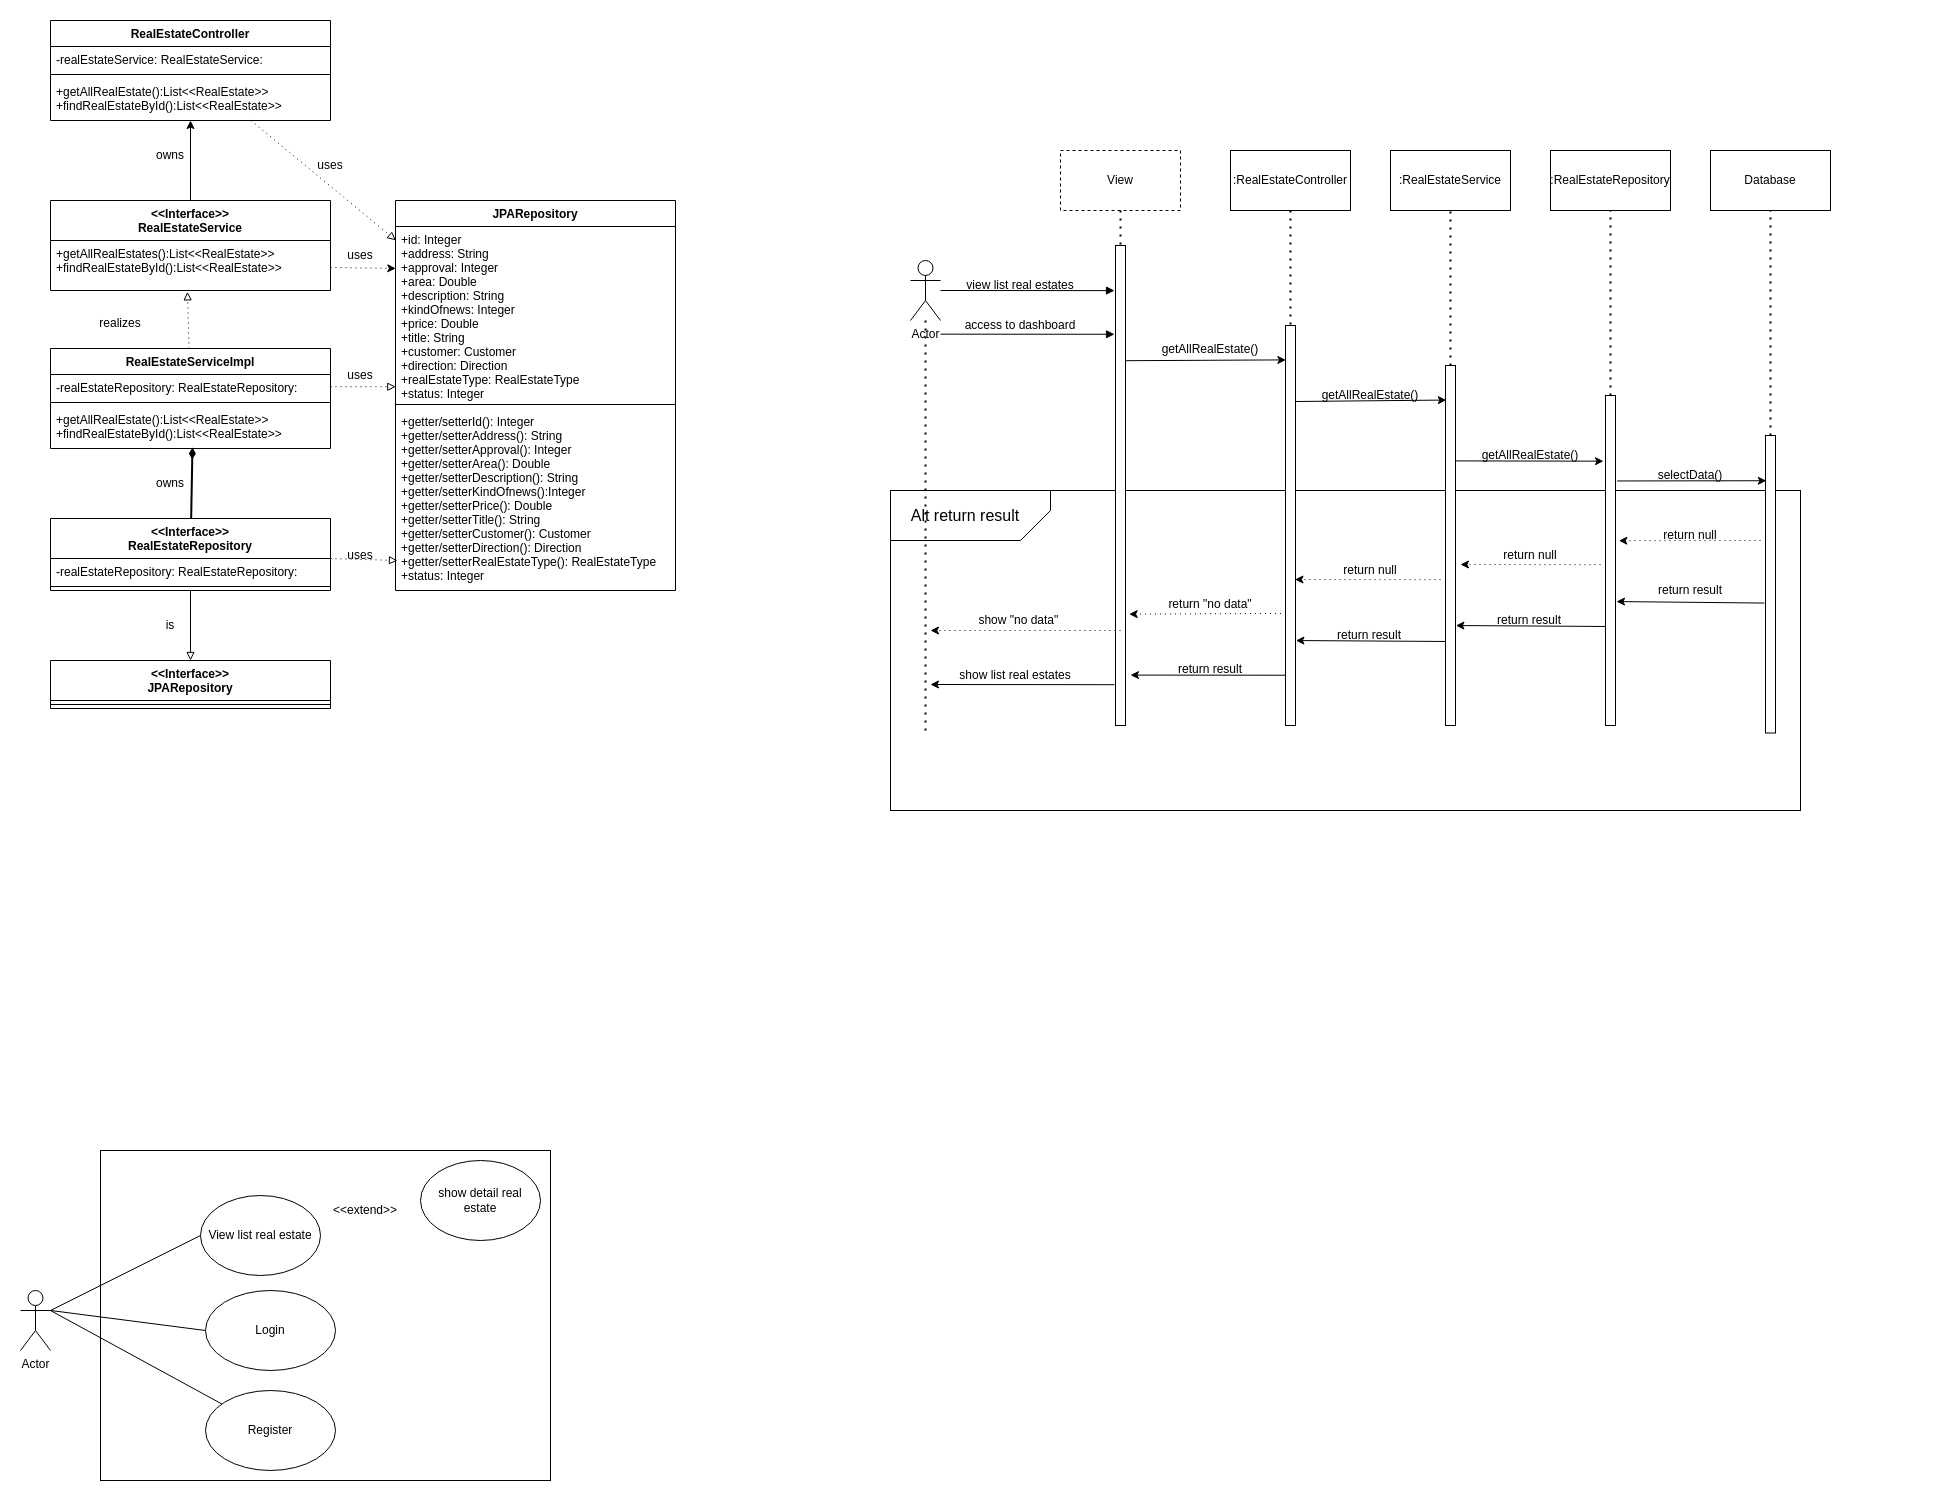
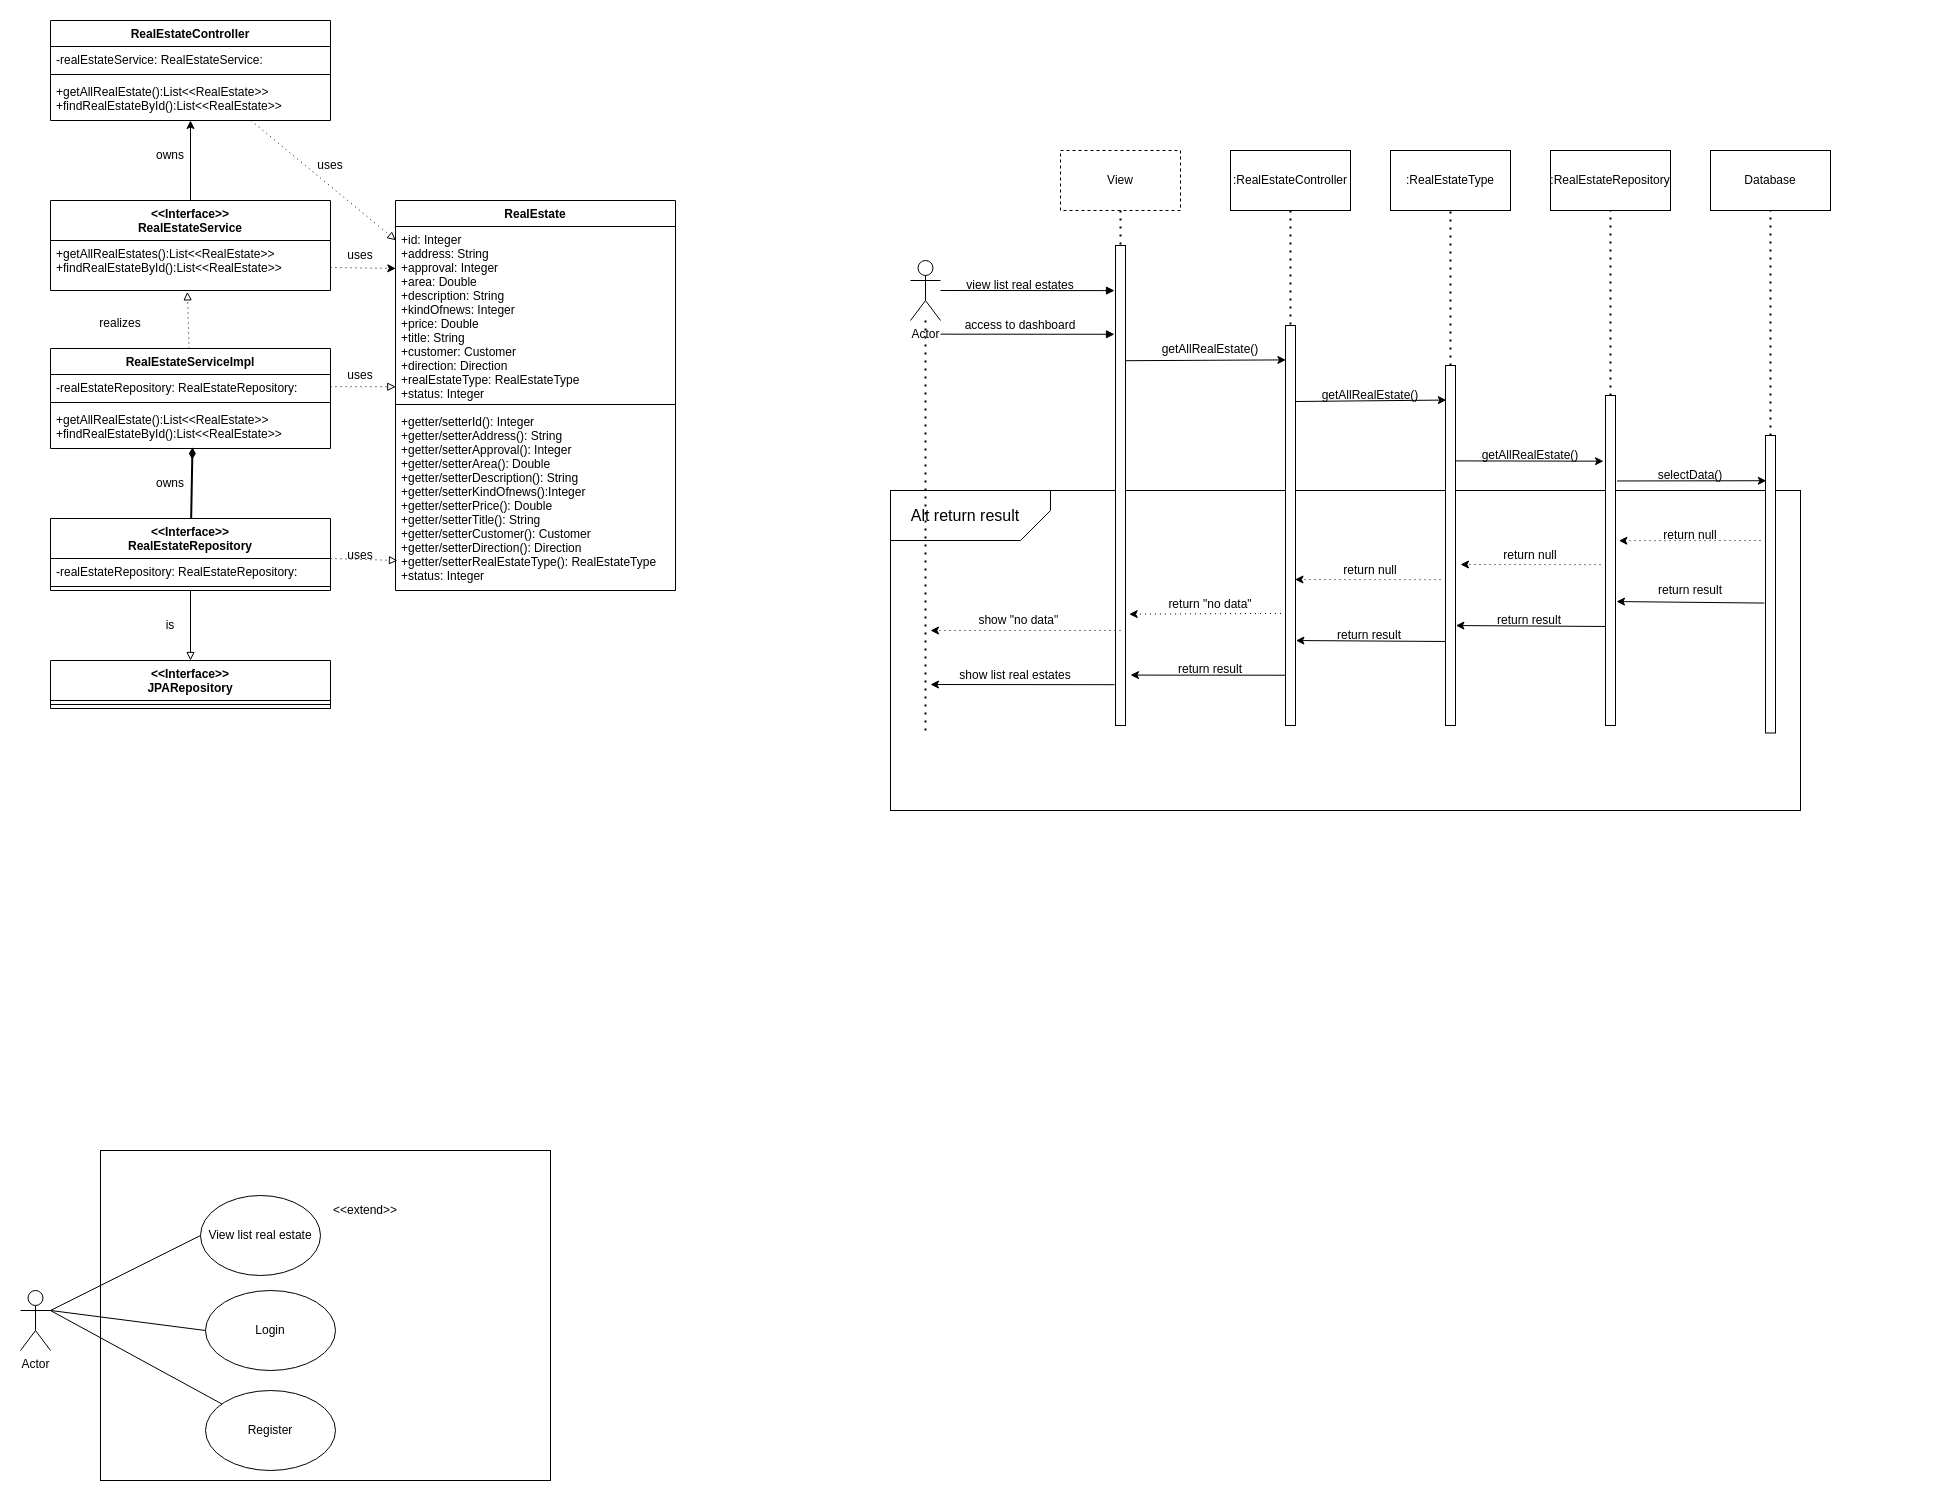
- <mxCell id="8" value=":RealEstateService" style="rounded=0;whiteSpace=wrap;html=1;" parent="1" vertex="1"><mxGeometry x="1390" y="150" width="120" height="60" as="geometry" /></mxCell>
+ <mxCell id="8" value=":RealEstateType" style="rounded=0;whiteSpace=wrap;html=1;" parent="1" vertex="1"><mxGeometry x="1390" y="150" width="120" height="60" as="geometry" /></mxCell>
- <mxCell id="55" value="JPARepository" style="swimlane;fontStyle=1;align=center;verticalAlign=top;childLayout=stackLayout;horizontal=1;startSize=26;horizontalStack=0;resizeParent=1;resizeParentMax=0;resizeLast=0;collapsible=1;marginBottom=0;" parent="1" vertex="1"><mxGeometry x="395" y="200" width="280" height="390" as="geometry" /></mxCell>
+ <mxCell id="55" value="RealEstate" style="swimlane;fontStyle=1;align=center;verticalAlign=top;childLayout=stackLayout;horizontal=1;startSize=26;horizontalStack=0;resizeParent=1;resizeParentMax=0;resizeLast=0;collapsible=1;marginBottom=0;" parent="1" vertex="1"><mxGeometry x="395" y="200" width="280" height="390" as="geometry" /></mxCell>
- <mxCell id="44" value="show detail real estate" style="ellipse;whiteSpace=wrap;html=1;" parent="39" vertex="1"><mxGeometry x="400" y="10" width="120" height="80" as="geometry" /></mxCell>
